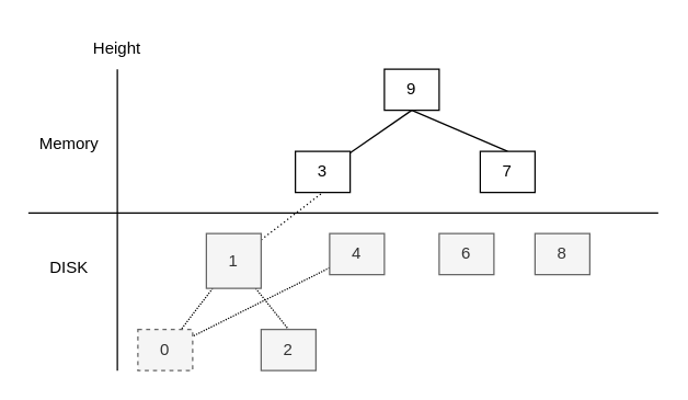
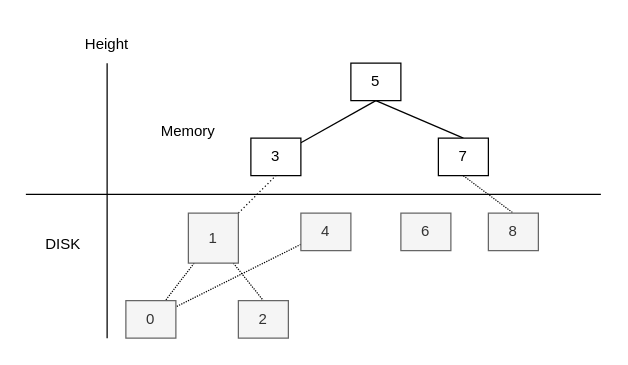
- <mxCell id="3" value="9" style="rounded=0;whiteSpace=wrap;html=1;" vertex="1" parent="1"><mxGeometry x="280" y="50" width="40" height="30" as="geometry" /></mxCell>
+ <mxCell id="3" value="5" style="rounded=0;whiteSpace=wrap;html=1;" vertex="1" parent="1"><mxGeometry x="280" y="50" width="40" height="30" as="geometry" /></mxCell>
- <mxCell id="21" value="Memory" style="text;html=1;strokeColor=none;fillColor=none;align=center;verticalAlign=middle;whiteSpace=wrap;rounded=0;" vertex="1" parent="1"><mxGeometry x="20" y="90" width="60" height="30" as="geometry" /></mxCell>
+ <mxCell id="21" value="Memory" style="text;html=1;strokeColor=none;fillColor=none;align=center;verticalAlign=middle;whiteSpace=wrap;rounded=0;" vertex="1" parent="1"><mxGeometry x="120" y="90" width="60" height="30" as="geometry" /></mxCell>
- <mxCell id="5" value="3" style="rounded=0;whiteSpace=wrap;html=1;" vertex="1" parent="1"><mxGeometry x="215" y="110" width="40" height="30" as="geometry" /></mxCell>
+ <mxCell id="5" value="3" style="rounded=0;whiteSpace=wrap;html=1;" vertex="1" parent="1"><mxGeometry x="200" y="110" width="40" height="30" as="geometry" /></mxCell>
+ <mxCell id="12" style="edgeStyle=none;rounded=0;orthogonalLoop=1;jettySize=auto;html=1;entryX=0.5;entryY=0;entryDx=0;entryDy=0;exitX=0.5;exitY=1;exitDx=0;exitDy=0;endArrow=none;endFill=0;dashed=1;dashPattern=1 1;" edge="1" parent="1" source="13" target="15"><mxGeometry relative="1" as="geometry" /></mxCell>
- <mxCell id="17" value="0" style="rounded=0;whiteSpace=wrap;html=1;sketch=0;shadow=0;glass=0;fillColor=#f5f5f5;strokeColor=#666666;fontColor=#333333;dashed=1;" vertex="1" parent="1"><mxGeometry x="100" y="240" width="40" height="30" as="geometry" /></mxCell>
+ <mxCell id="17" value="0" style="rounded=0;whiteSpace=wrap;html=1;sketch=0;shadow=0;glass=0;fillColor=#f5f5f5;strokeColor=#666666;fontColor=#333333;" vertex="1" parent="1"><mxGeometry x="100" y="240" width="40" height="30" as="geometry" /></mxCell>
